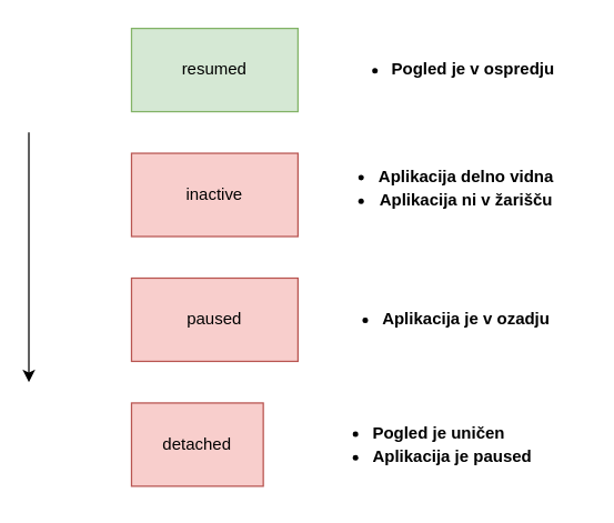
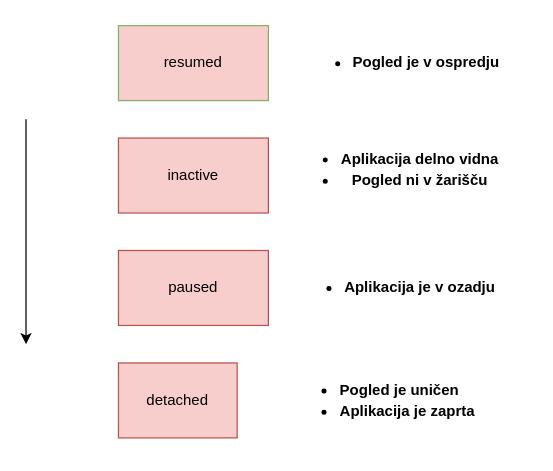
- <mxCell id="2" value="resumed" style="rounded=0;whiteSpace=wrap;html=1;fillColor=#d5e8d4;strokeColor=#82b366;" vertex="1" parent="1"><mxGeometry x="94" y="20" width="120" height="60" as="geometry" /></mxCell>
+ <mxCell id="2" value="resumed" style="rounded=0;whiteSpace=wrap;html=1;fillColor=#f8cecc;strokeColor=#82b366;" vertex="1" parent="1"><mxGeometry x="94" y="20" width="120" height="60" as="geometry" /></mxCell>
- <mxCell id="8" value="&lt;ul style=&quot;line-height: 140%;&quot;&gt;&lt;li&gt;&lt;b&gt;Aplikacija delno vidna&lt;/b&gt;&lt;/li&gt;&lt;li&gt;&lt;b&gt;Aplikacija ni v žarišču&lt;/b&gt;&lt;/li&gt;&lt;/ul&gt;" style="text;html=1;align=center;verticalAlign=middle;resizable=0;points=[];autosize=1;strokeColor=none;fillColor=none;" vertex="1" parent="1"><mxGeometry x="220" y="100" width="190" height="70" as="geometry" /></mxCell>
+ <mxCell id="8" value="&lt;ul style=&quot;line-height: 140%;&quot;&gt;&lt;li&gt;&lt;b&gt;Aplikacija delno vidna&lt;/b&gt;&lt;/li&gt;&lt;li&gt;&lt;b&gt;Pogled ni v žarišču&lt;/b&gt;&lt;/li&gt;&lt;/ul&gt;" style="text;html=1;align=center;verticalAlign=middle;resizable=0;points=[];autosize=1;strokeColor=none;fillColor=none;" vertex="1" parent="1"><mxGeometry x="220" y="100" width="190" height="70" as="geometry" /></mxCell>
- <mxCell id="10" value="&lt;ul style=&quot;line-height: 140%;&quot;&gt;&lt;li style=&quot;text-align: left;&quot;&gt;&lt;b&gt;Pogled je uničen&lt;/b&gt;&lt;/li&gt;&lt;li&gt;&lt;b&gt;Aplikacija je paused&lt;/b&gt;&lt;/li&gt;&lt;/ul&gt;" style="text;html=1;align=center;verticalAlign=middle;resizable=0;points=[];autosize=1;strokeColor=none;fillColor=none;" vertex="1" parent="1"><mxGeometry x="220" y="285" width="170" height="70" as="geometry" /></mxCell>
+ <mxCell id="10" value="&lt;ul style=&quot;line-height: 140%;&quot;&gt;&lt;li style=&quot;text-align: left;&quot;&gt;&lt;b&gt;Pogled je uničen&lt;/b&gt;&lt;/li&gt;&lt;li&gt;&lt;b&gt;Aplikacija je zaprta&lt;/b&gt;&lt;/li&gt;&lt;/ul&gt;" style="text;html=1;align=center;verticalAlign=middle;resizable=0;points=[];autosize=1;strokeColor=none;fillColor=none;" vertex="1" parent="1"><mxGeometry x="220" y="285" width="170" height="70" as="geometry" /></mxCell>
